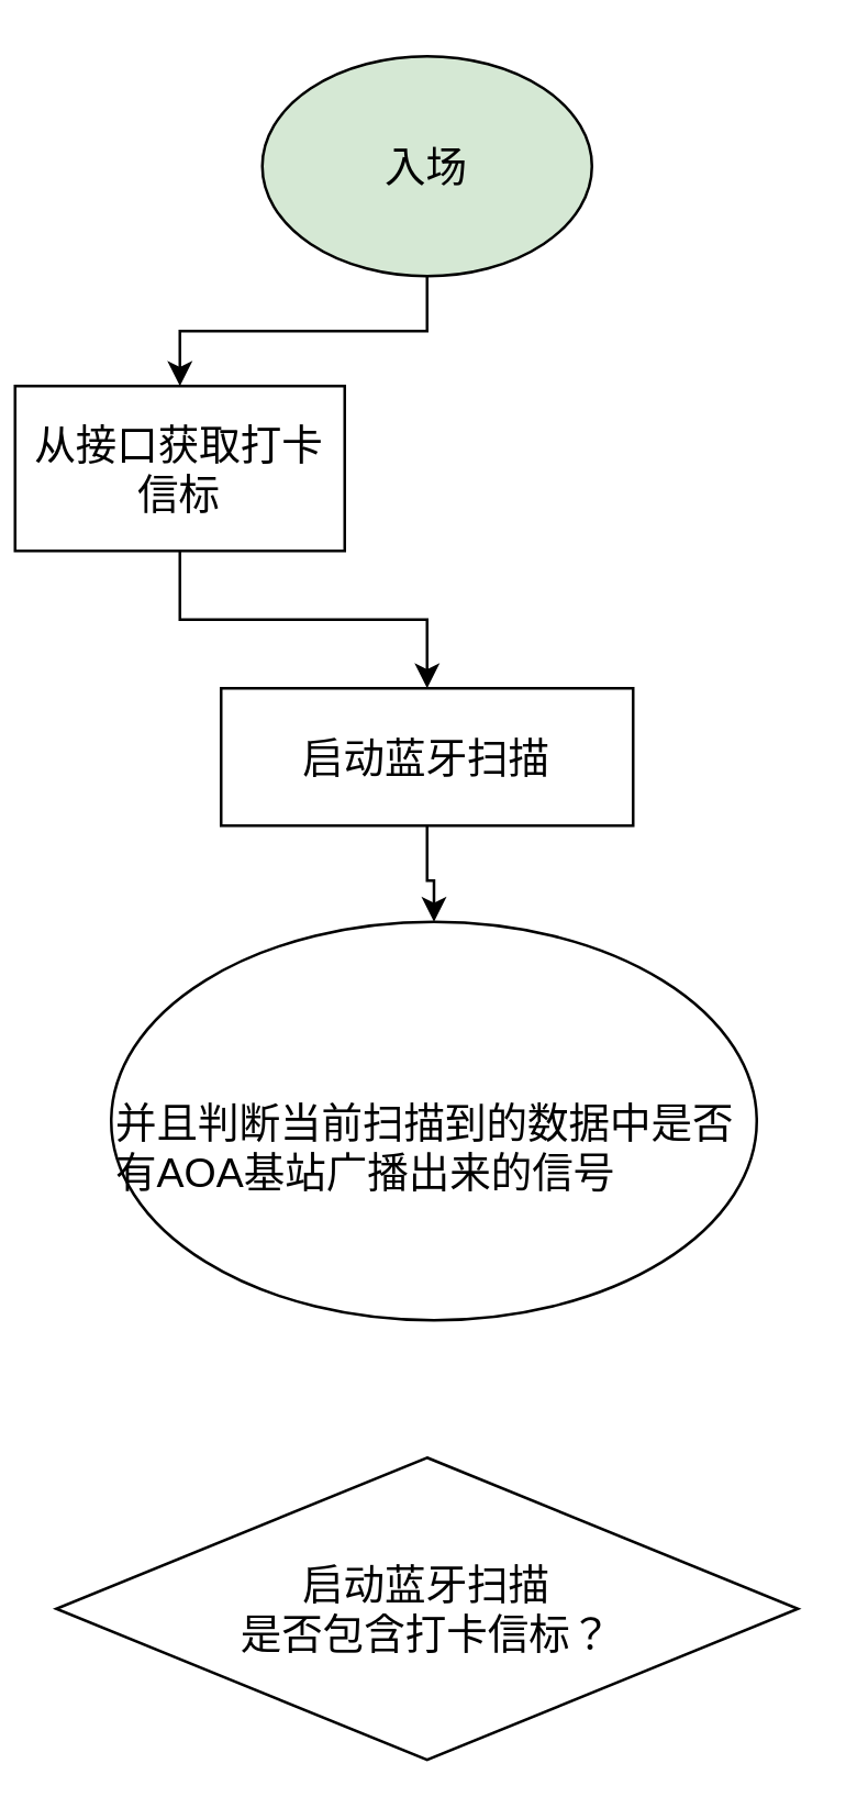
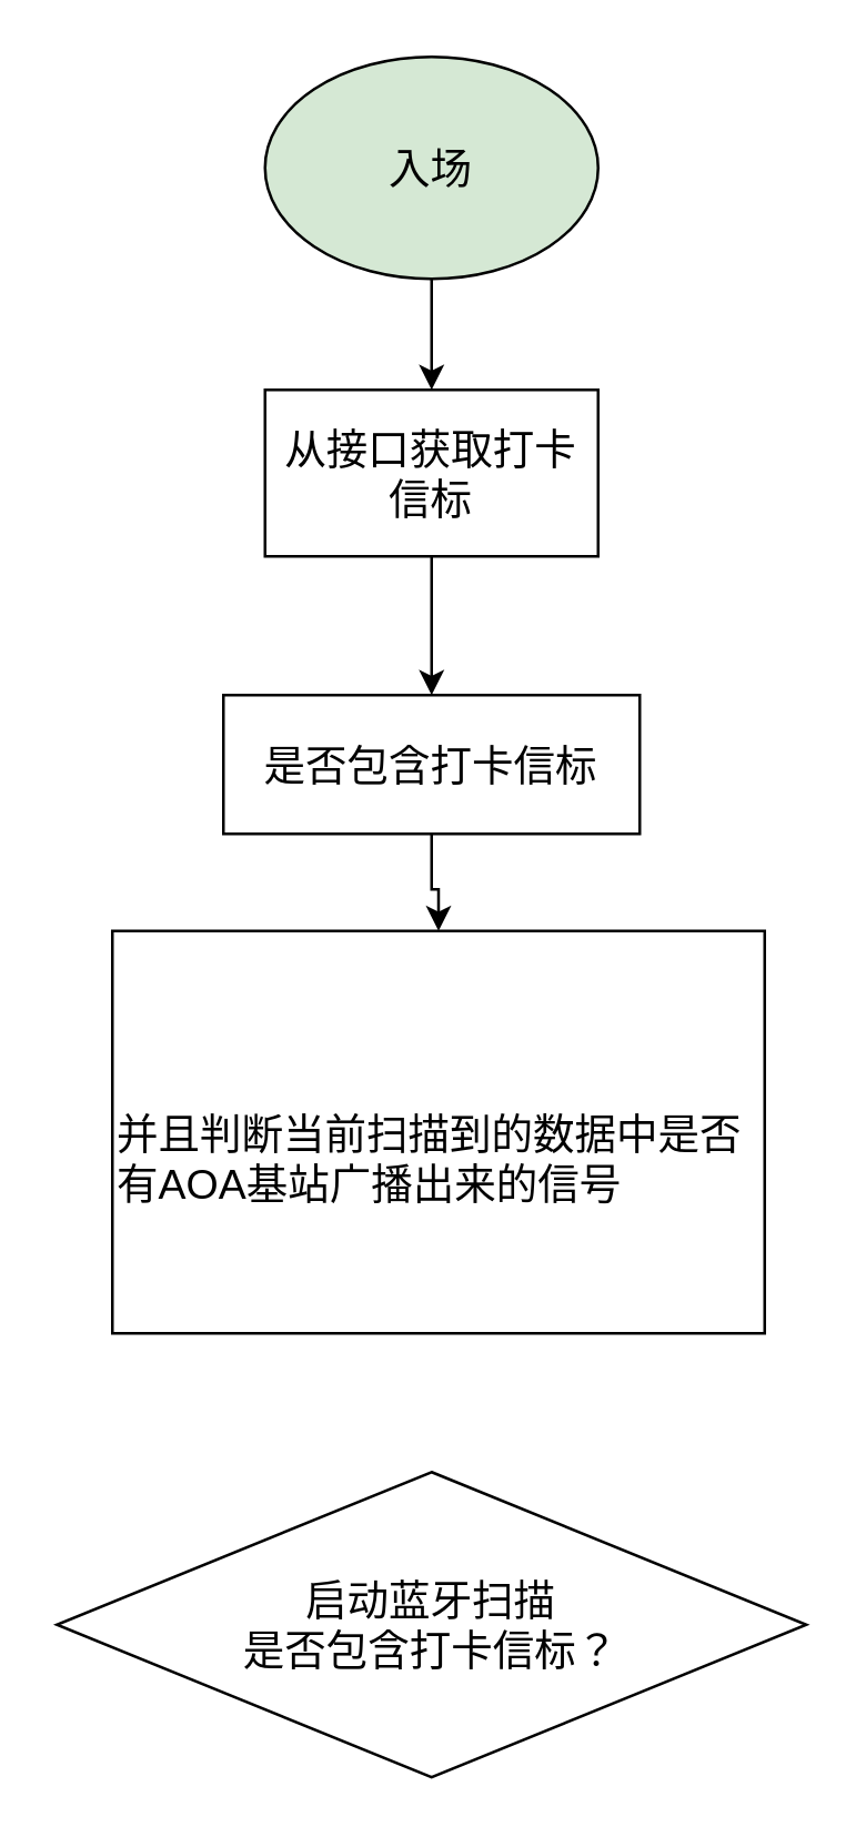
- <mxCell id="5" value="从接口获取打卡信标" style="rounded=0;whiteSpace=wrap;html=1;fontSize=15;" vertex="1" parent="1"><mxGeometry x="5" y="140" width="120" height="60" as="geometry" /></mxCell>
+ <mxCell id="5" value="从接口获取打卡信标" style="rounded=0;whiteSpace=wrap;html=1;fontSize=15;" vertex="1" parent="1"><mxGeometry x="95" y="140" width="120" height="60" as="geometry" /></mxCell>
- <mxCell id="7" value="启动蓝牙扫描" style="rounded=0;whiteSpace=wrap;html=1;fontSize=15;" vertex="1" parent="1"><mxGeometry x="80" y="250" width="150" height="50" as="geometry" /></mxCell>
+ <mxCell id="7" value="是否包含打卡信标" style="rounded=0;whiteSpace=wrap;html=1;fontSize=15;" vertex="1" parent="1"><mxGeometry x="80" y="250" width="150" height="50" as="geometry" /></mxCell>
- <mxCell id="8" value="&lt;div&gt;&lt;br&gt;&lt;/div&gt;&lt;span style=&quot;background-color: initial;&quot;&gt;并且判断当前扫描到的数据中是否有AOA基站广播出来的信号&lt;/span&gt;" style="ellipse;whiteSpace=wrap;html=1;fontSize=15;align=left;" vertex="1" parent="1"><mxGeometry x="40" y="335" width="235" height="145" as="geometry" /></mxCell>
+ <mxCell id="8" value="&lt;div&gt;&lt;br&gt;&lt;/div&gt;&lt;span style=&quot;background-color: initial;&quot;&gt;并且判断当前扫描到的数据中是否有AOA基站广播出来的信号&lt;/span&gt;" style="rounded=0;whiteSpace=wrap;html=1;fontSize=15;align=left;" vertex="1" parent="1"><mxGeometry x="40" y="335" width="235" height="145" as="geometry" /></mxCell>
